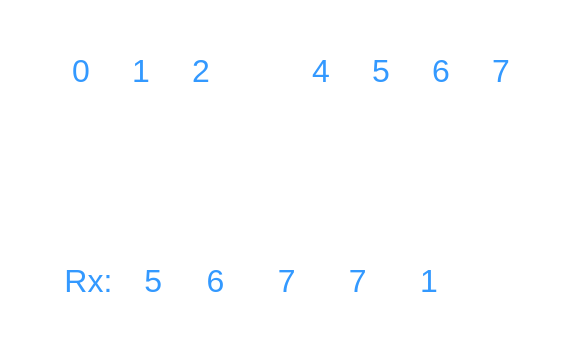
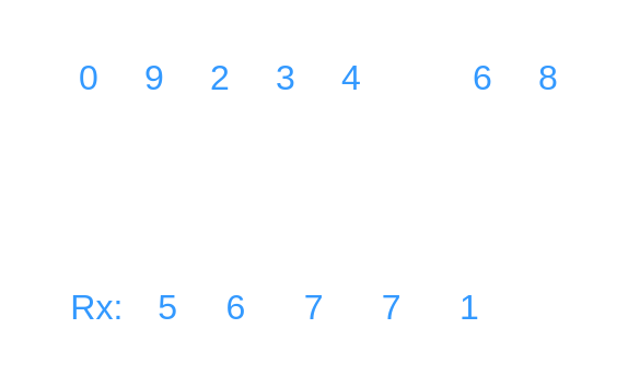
- <mxCell id="3" value="&lt;font style=&quot;font-size: 16px;&quot;&gt;1&lt;/font&gt;" style="text;html=1;align=center;verticalAlign=middle;resizable=0;points=[];autosize=1;strokeColor=none;fillColor=none;fontColor=#3399FF;" vertex="1" parent="1"><mxGeometry x="55" y="20" width="30" height="30" as="geometry" /></mxCell>
+ <mxCell id="3" value="&lt;font style=&quot;font-size: 16px;&quot;&gt;9&lt;/font&gt;" style="text;html=1;align=center;verticalAlign=middle;resizable=0;points=[];autosize=1;strokeColor=none;fillColor=none;fontColor=#3399FF;" vertex="1" parent="1"><mxGeometry x="55" y="20" width="30" height="30" as="geometry" /></mxCell>
+ <mxCell id="5" value="&lt;font style=&quot;font-size: 16px;&quot;&gt;3&lt;/font&gt;" style="text;html=1;align=center;verticalAlign=middle;resizable=0;points=[];autosize=1;strokeColor=none;fillColor=none;fontColor=#3399FF;" vertex="1" parent="1"><mxGeometry x="115" y="20" width="30" height="30" as="geometry" /></mxCell>
- <mxCell id="7" value="&lt;font style=&quot;font-size: 16px;&quot;&gt;5&lt;/font&gt;" style="text;html=1;align=center;verticalAlign=middle;resizable=0;points=[];autosize=1;strokeColor=none;fillColor=none;fontColor=#3399FF;" vertex="1" parent="1"><mxGeometry x="175" y="20" width="30" height="30" as="geometry" /></mxCell>
- <mxCell id="9" value="&lt;font style=&quot;font-size: 16px;&quot;&gt;7&lt;/font&gt;" style="text;html=1;align=center;verticalAlign=middle;resizable=0;points=[];autosize=1;strokeColor=none;fillColor=none;fontColor=#3399FF;" vertex="1" parent="1"><mxGeometry x="235" y="20" width="30" height="30" as="geometry" /></mxCell>
+ <mxCell id="9" value="&lt;font style=&quot;font-size: 16px;&quot;&gt;8&lt;/font&gt;" style="text;html=1;align=center;verticalAlign=middle;resizable=0;points=[];autosize=1;strokeColor=none;fillColor=none;fontColor=#3399FF;" vertex="1" parent="1"><mxGeometry x="235" y="20" width="30" height="30" as="geometry" /></mxCell>
